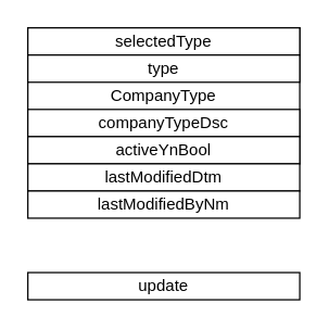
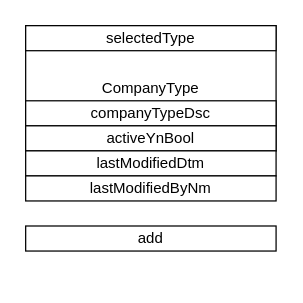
- <mxCell id="4" value="type" style="strokeWidth=1;shadow=0;dashed=0;align=center;html=1;shape=mxgraph.uml.attribute;whiteSpace=wrap;" vertex="1" parent="2"><mxGeometry x="0" y="20" width="200" height="20" as="geometry" /></mxCell>
+ <mxCell id="9" value="add" style="strokeWidth=1;shadow=0;dashed=0;align=center;html=1;shape=mxgraph.uml.method;whiteSpace=wrap;" vertex="1" parent="2"><mxGeometry x="0" y="160" width="200" height="20" as="geometry" /></mxCell>
- <mxCell id="10" value="update" style="strokeWidth=1;shadow=0;dashed=0;align=center;html=1;shape=mxgraph.uml.method;whiteSpace=wrap;" vertex="1" parent="2"><mxGeometry x="0" y="180" width="200" height="20" as="geometry" /></mxCell>
